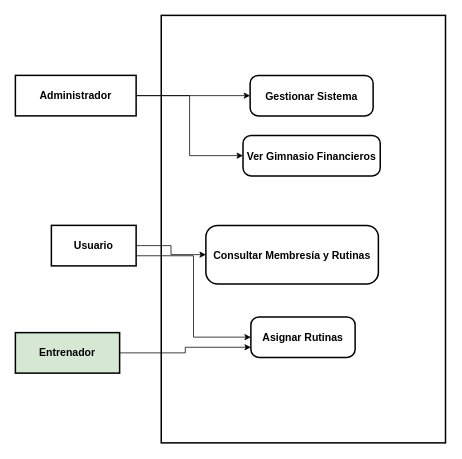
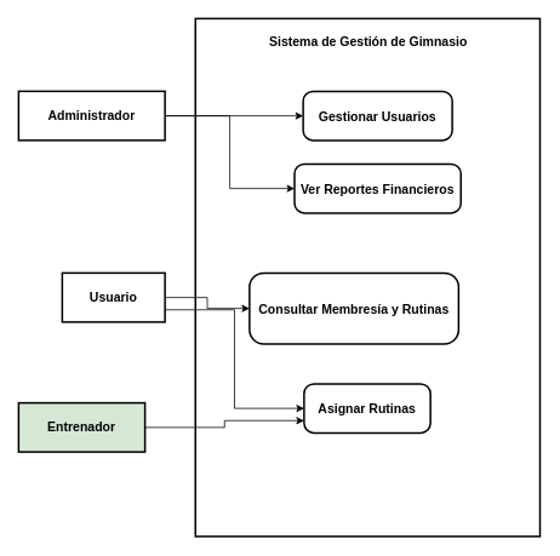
+ <mxCell id="14" value="&lt;div style=&quot;text-align: center;&quot;&gt;&lt;span style=&quot;background-color: transparent; font-size: 14px;&quot;&gt;&lt;b&gt;Sistema de Gestión de Gimnasio&lt;/b&gt;&lt;/span&gt;&lt;/div&gt;" style="text;whiteSpace=wrap;html=1;" vertex="1" parent="1"><mxGeometry x="294" y="30" width="220" height="40" as="geometry" /></mxCell>
- <mxCell id="11" value="Gestionar Sistema" style="rounded=1;arcSize=20;strokeWidth=2;fontSize=14;fontStyle=1" vertex="1" parent="1"><mxGeometry x="333" y="100" width="164" height="54" as="geometry" /></mxCell>
+ <mxCell id="11" value="Gestionar Usuarios" style="rounded=1;arcSize=20;strokeWidth=2;fontSize=14;fontStyle=1" vertex="1" parent="1"><mxGeometry x="333" y="100" width="164" height="54" as="geometry" /></mxCell>
- <mxCell id="15" value="Ver Gimnasio Financieros" style="rounded=1;arcSize=20;strokeWidth=2;fontSize=14;fontStyle=1" vertex="1" parent="1"><mxGeometry x="323.5" y="180" width="183" height="54" as="geometry" /></mxCell>
+ <mxCell id="15" value="Ver Reportes Financieros" style="rounded=1;arcSize=20;strokeWidth=2;fontSize=14;fontStyle=1" vertex="1" parent="1"><mxGeometry x="323.5" y="180" width="183" height="54" as="geometry" /></mxCell>
